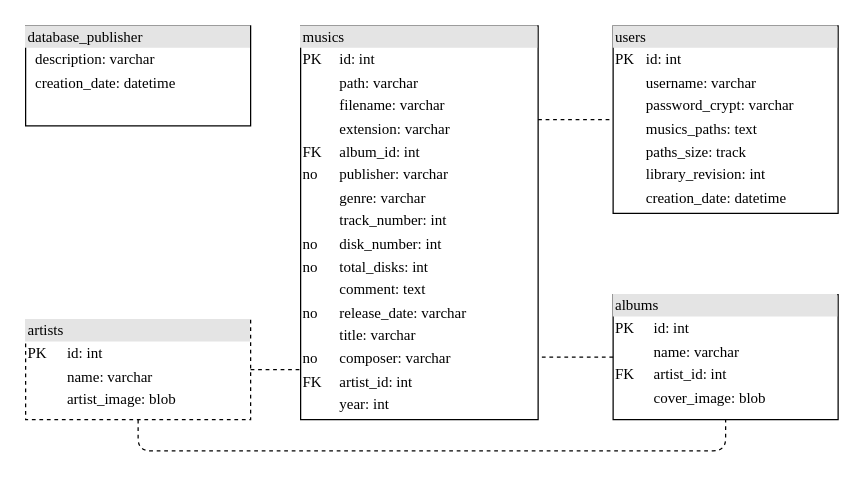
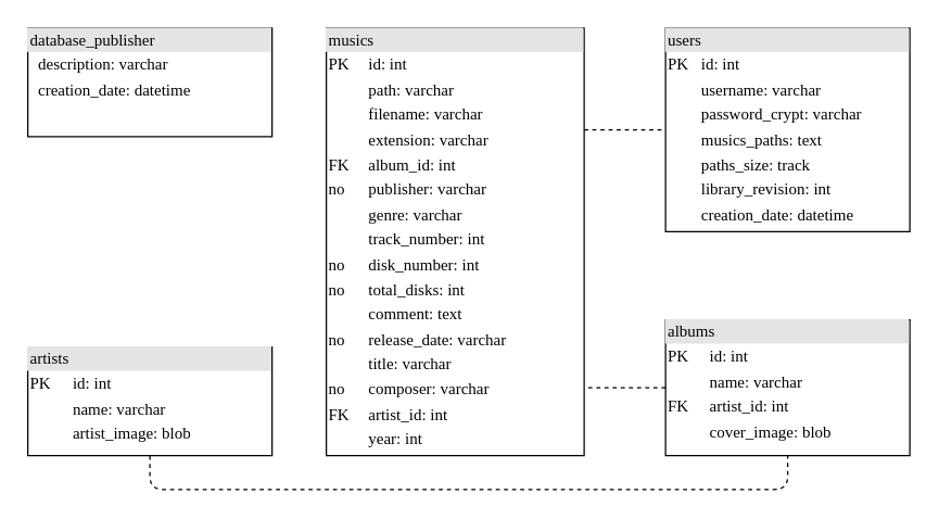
- <mxCell id="8" value="&lt;div style=&quot;box-sizing: border-box ; width: 100% ; background: #e4e4e4 ; padding: 2px&quot;&gt;artists&lt;/div&gt;&lt;table style=&quot;width: 100% ; font-size: 1em&quot; cellpadding=&quot;2&quot; cellspacing=&quot;0&quot;&gt;&lt;tbody&gt;&lt;tr&gt;&lt;td&gt;PK&lt;/td&gt;&lt;td&gt;id: int&lt;/td&gt;&lt;/tr&gt;&lt;tr&gt;&lt;td&gt;&lt;br&gt;&lt;/td&gt;&lt;td&gt;name: varchar&lt;/td&gt;&lt;/tr&gt;&lt;tr&gt;&lt;td&gt;&lt;br&gt;&lt;/td&gt;&lt;td&gt;artist_image: blob&lt;/td&gt;&lt;/tr&gt;&lt;/tbody&gt;&lt;/table&gt;" style="verticalAlign=top;align=left;overflow=fill;html=1;rounded=0;shadow=0;comic=0;labelBackgroundColor=none;strokeWidth=1;fontFamily=Verdana;fontSize=12;dashed=1;" vertex="1" parent="1"><mxGeometry x="20" y="255" width="180" height="80" as="geometry" /></mxCell>
+ <mxCell id="8" value="&lt;div style=&quot;box-sizing: border-box ; width: 100% ; background: #e4e4e4 ; padding: 2px&quot;&gt;artists&lt;/div&gt;&lt;table style=&quot;width: 100% ; font-size: 1em&quot; cellpadding=&quot;2&quot; cellspacing=&quot;0&quot;&gt;&lt;tbody&gt;&lt;tr&gt;&lt;td&gt;PK&lt;/td&gt;&lt;td&gt;id: int&lt;/td&gt;&lt;/tr&gt;&lt;tr&gt;&lt;td&gt;&lt;br&gt;&lt;/td&gt;&lt;td&gt;name: varchar&lt;/td&gt;&lt;/tr&gt;&lt;tr&gt;&lt;td&gt;&lt;br&gt;&lt;/td&gt;&lt;td&gt;artist_image: blob&lt;/td&gt;&lt;/tr&gt;&lt;/tbody&gt;&lt;/table&gt;" style="verticalAlign=top;align=left;overflow=fill;html=1;rounded=0;shadow=0;comic=0;labelBackgroundColor=none;strokeWidth=1;fontFamily=Verdana;fontSize=12" vertex="1" parent="1"><mxGeometry x="20" y="255" width="180" height="80" as="geometry" /></mxCell>
- <mxCell id="9" value="" style="endArrow=none;dashed=1;html=1;strokeWidth=1;edgeStyle=elbowEdgeStyle;elbow=vertical;" edge="1" parent="1" source="8" target="3"><mxGeometry width="50" height="50" relative="1" as="geometry"><mxPoint x="310" y="205" as="sourcePoint" /><mxPoint x="360" y="155" as="targetPoint" /></mxGeometry></mxCell>
